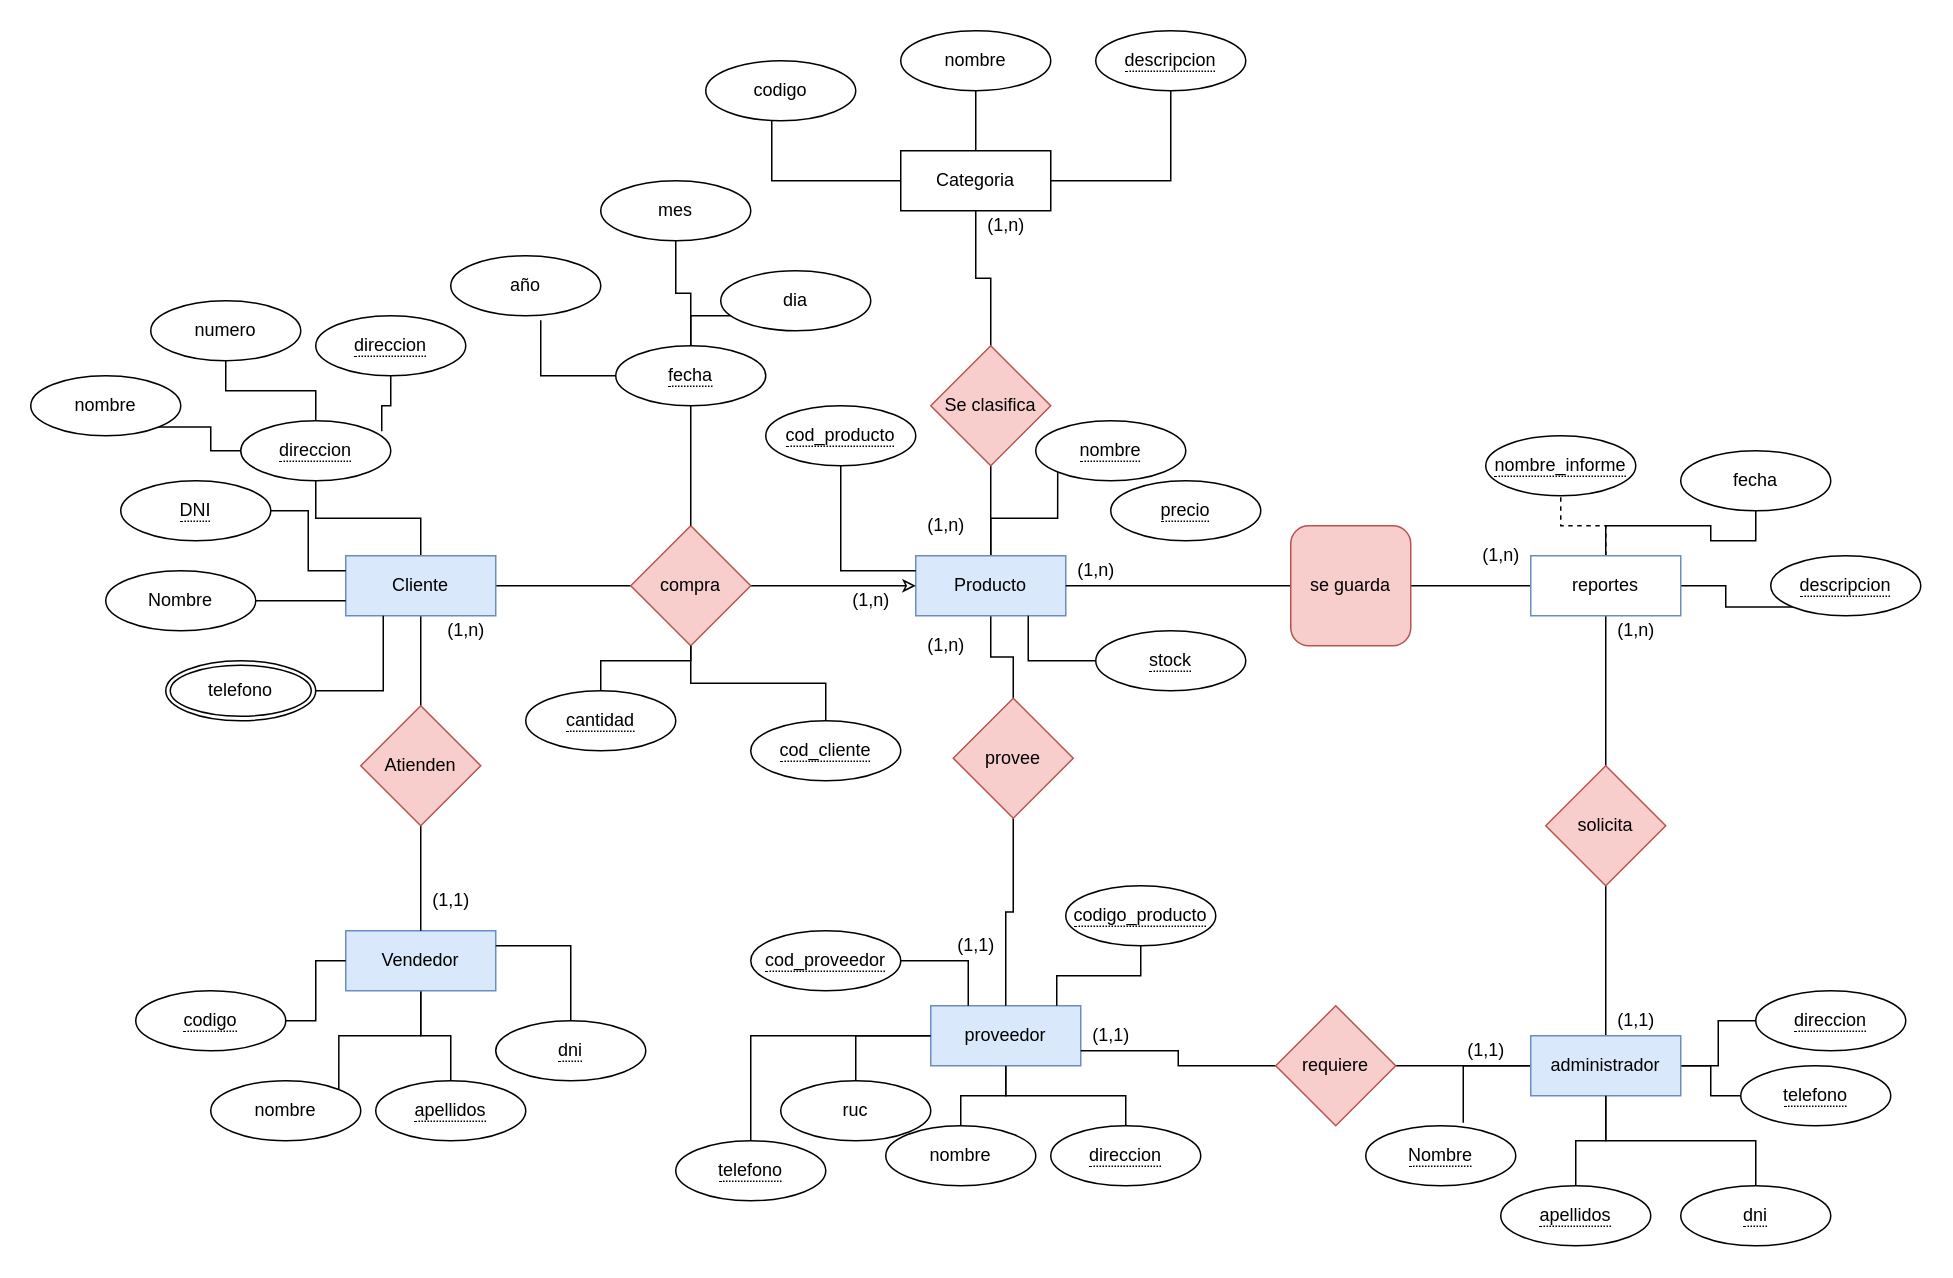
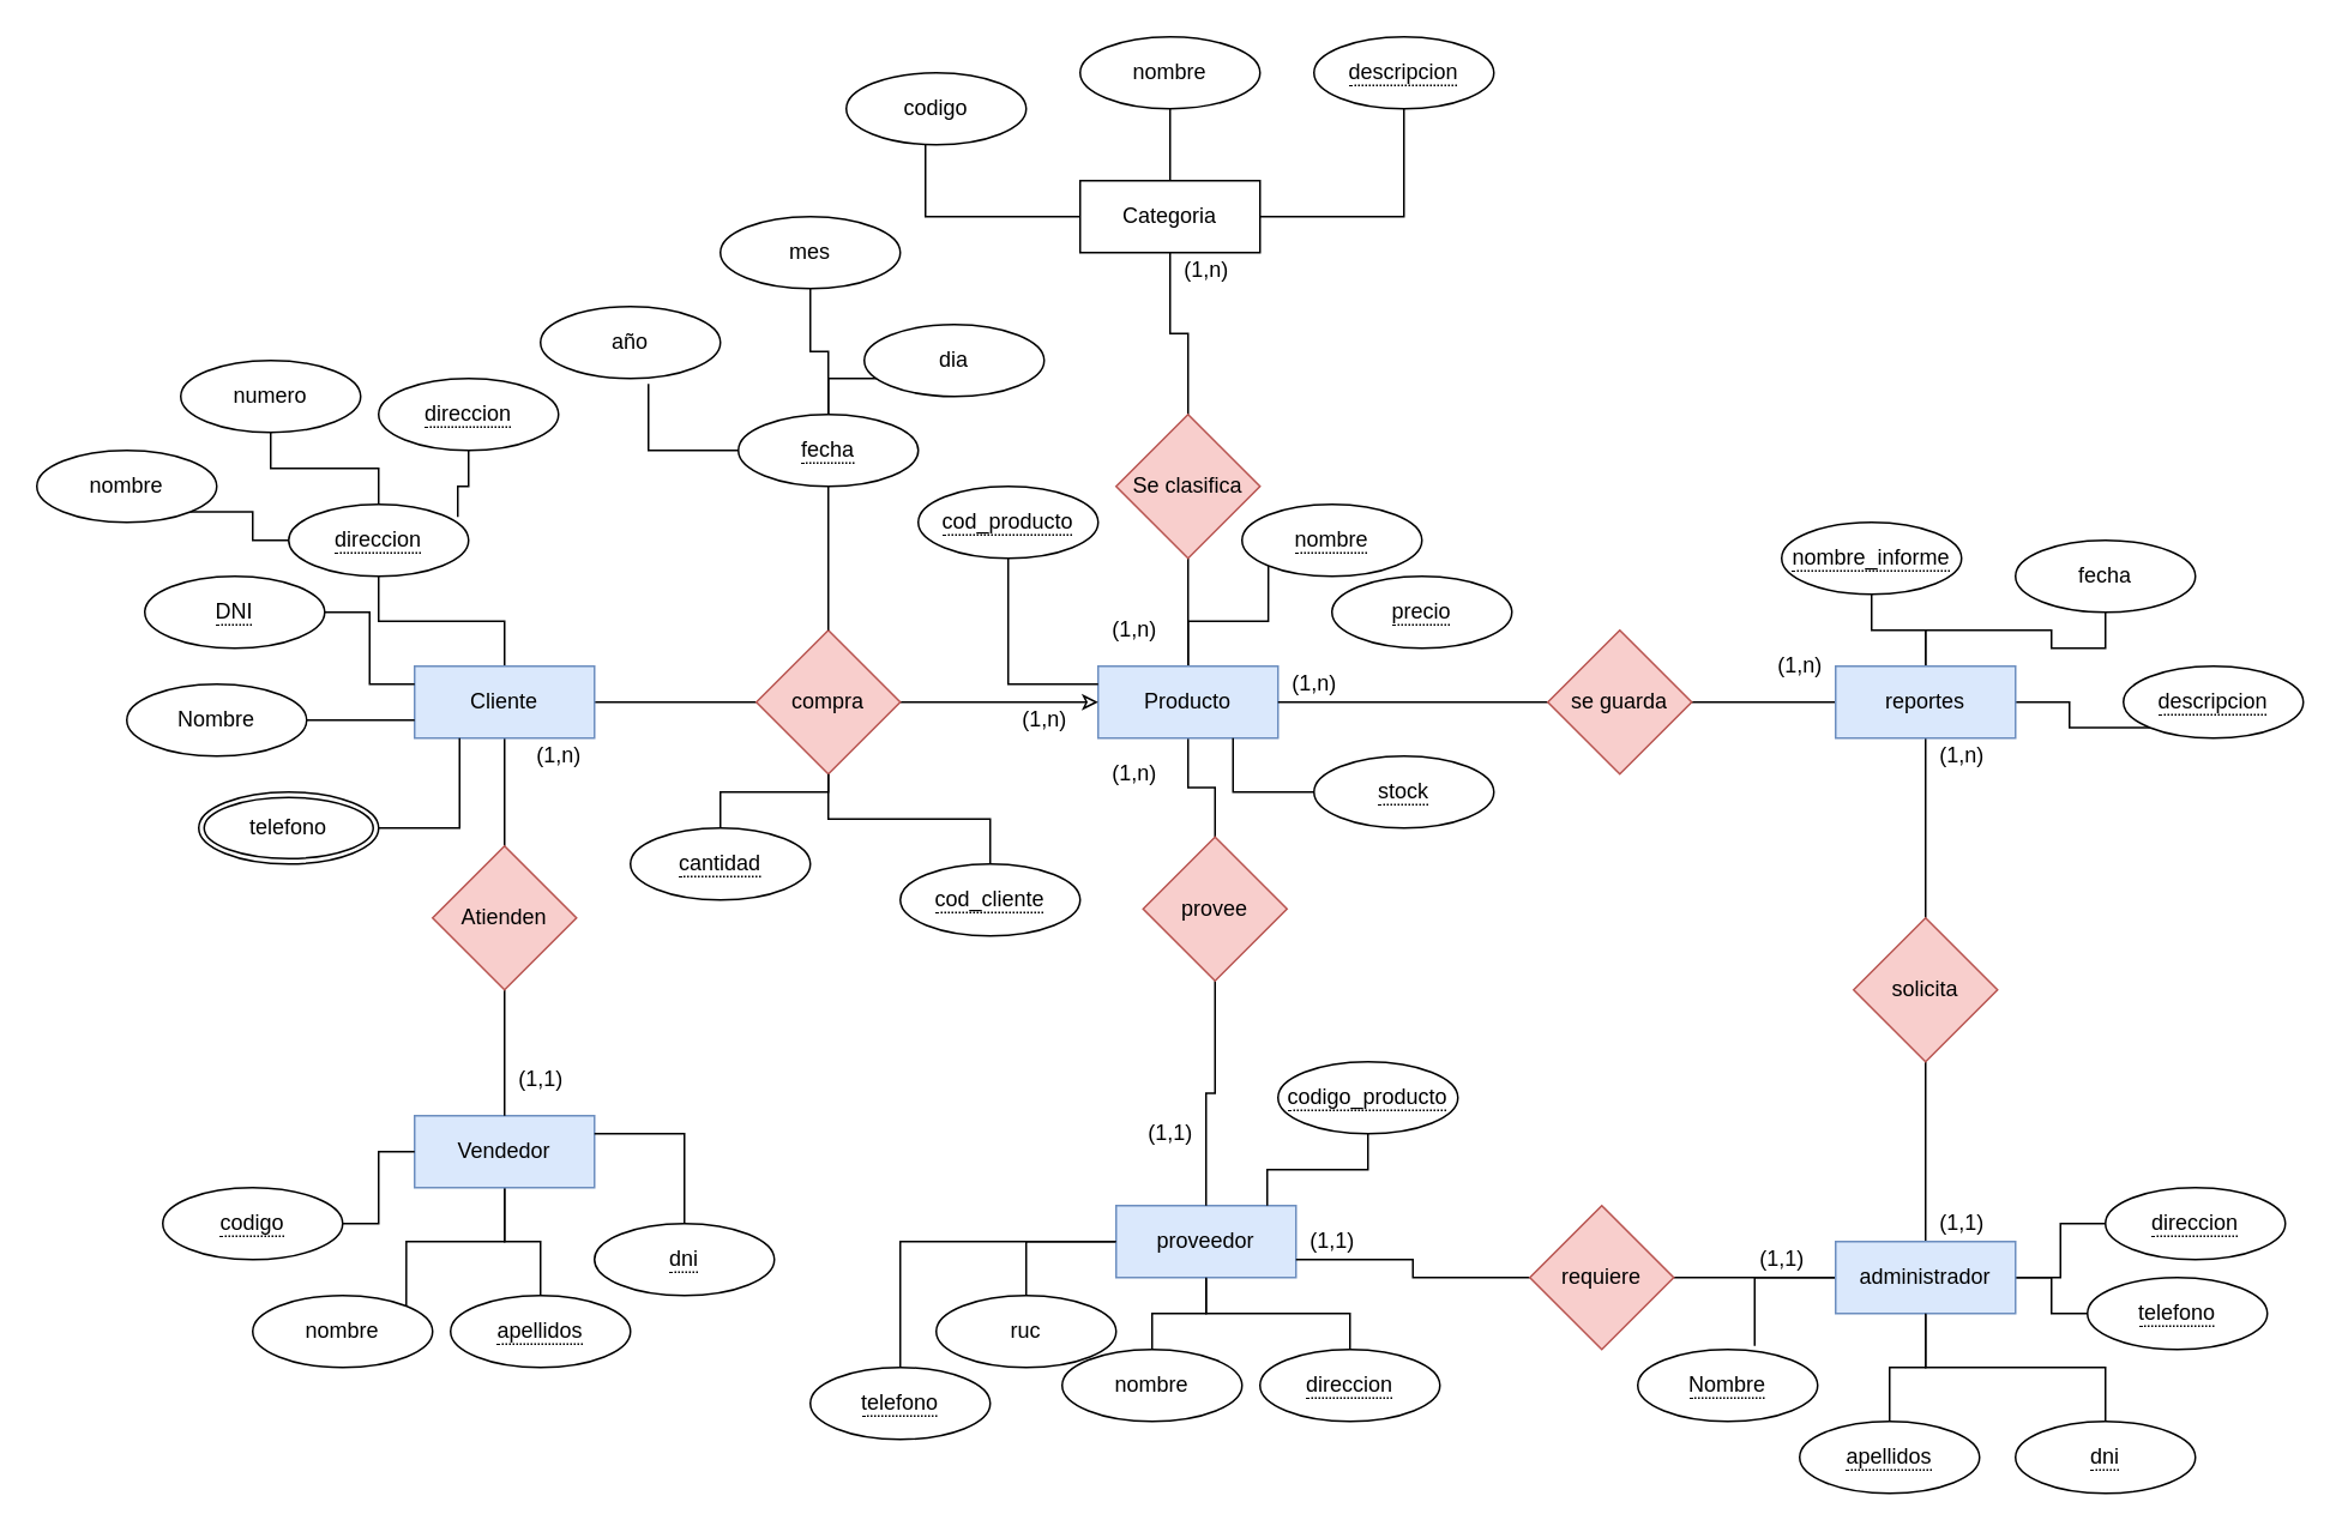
- <mxCell id="74" style="edgeStyle=orthogonalEdgeStyle;rounded=0;orthogonalLoop=1;jettySize=auto;html=1;endArrow=none;endFill=0;dashed=1;" parent="1" source="77" target="94" edge="1"><mxGeometry relative="1" as="geometry" /></mxCell>
+ <mxCell id="74" style="edgeStyle=orthogonalEdgeStyle;rounded=0;orthogonalLoop=1;jettySize=auto;html=1;endArrow=none;endFill=0;" parent="1" source="77" target="94" edge="1"><mxGeometry relative="1" as="geometry" /></mxCell>
- <mxCell id="79" value="se guarda" style="whiteSpace=wrap;html=1;fillColor=#f8cecc;strokeColor=#b85450;rounded=1;" parent="1" vertex="1"><mxGeometry x="860" y="350" width="80" height="80" as="geometry" /></mxCell>
+ <mxCell id="79" value="se guarda" style="rhombus;whiteSpace=wrap;html=1;fillColor=#f8cecc;strokeColor=#b85450;" parent="1" vertex="1"><mxGeometry x="860" y="350" width="80" height="80" as="geometry" /></mxCell>
- <mxCell id="77" value="reportes" style="whiteSpace=wrap;html=1;align=center;fillColor=#ffffff;strokeColor=#6c8ebf;" parent="1" vertex="1"><mxGeometry x="1020" y="370" width="100" height="40" as="geometry" /></mxCell>
+ <mxCell id="77" value="reportes" style="whiteSpace=wrap;html=1;align=center;fillColor=#dae8fc;strokeColor=#6c8ebf;" parent="1" vertex="1"><mxGeometry x="1020" y="370" width="100" height="40" as="geometry" /></mxCell>
- <mxCell id="113" value="&lt;span style=&quot;border-bottom: 1px dotted&quot;&gt;cod_proveedor&lt;/span&gt;" style="ellipse;whiteSpace=wrap;html=1;align=center;" parent="1" vertex="1"><mxGeometry x="500" y="620" width="100" height="40" as="geometry" /></mxCell>
- <mxCell id="112" style="edgeStyle=orthogonalEdgeStyle;rounded=0;orthogonalLoop=1;jettySize=auto;html=1;entryX=0.25;entryY=0;entryDx=0;entryDy=0;endArrow=none;endFill=0;" parent="1" source="113" target="55" edge="1"><mxGeometry relative="1" as="geometry" /></mxCell>
